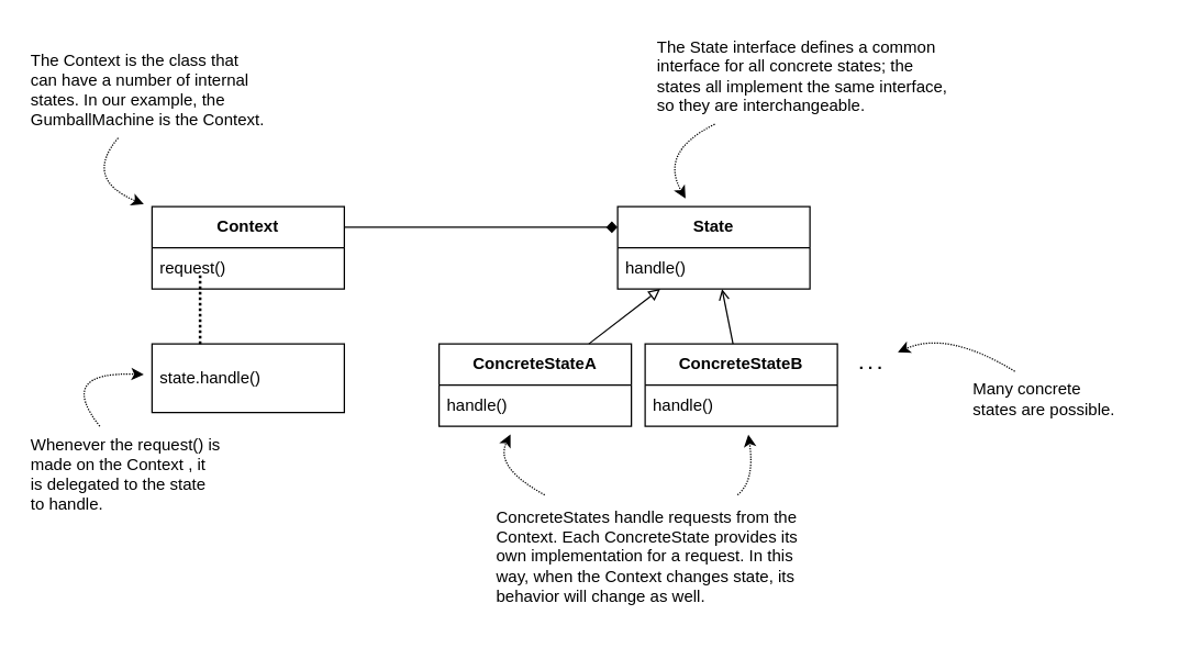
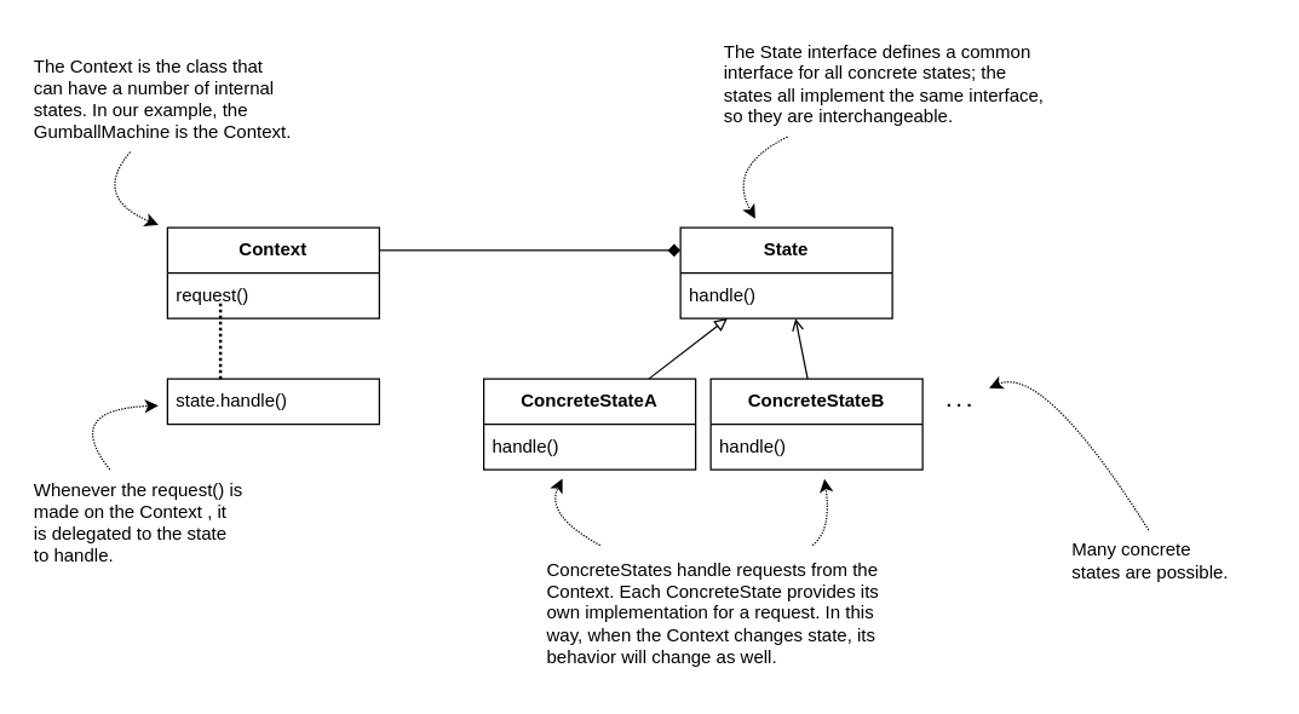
- <mxCell id="12" value="state.handle()" style="rounded=0;whiteSpace=wrap;html=1;align=left;spacingLeft=4;" vertex="1" parent="1"><mxGeometry x="110" y="250" width="140" height="50" as="geometry" /></mxCell>
+ <mxCell id="12" value="state.handle()" style="rounded=0;whiteSpace=wrap;html=1;align=left;spacingLeft=4;" vertex="1" parent="1"><mxGeometry x="110" y="250" width="140" height="30" as="geometry" /></mxCell>
- <mxCell id="20" value="&lt;div&gt;Many concrete&lt;/div&gt;&lt;div&gt;states are possible.&lt;/div&gt;" style="text;html=1;align=left;verticalAlign=middle;resizable=0;points=[];autosize=1;strokeColor=none;fillColor=none;" vertex="1" parent="1"><mxGeometry x="706" y="270" width="130" height="40" as="geometry" /></mxCell>
+ <mxCell id="20" value="&lt;div&gt;Many concrete&lt;/div&gt;&lt;div&gt;states are possible.&lt;/div&gt;" style="text;html=1;align=left;verticalAlign=middle;resizable=0;points=[];autosize=1;strokeColor=none;fillColor=none;" vertex="1" parent="1"><mxGeometry x="706" y="350" width="130" height="40" as="geometry" /></mxCell>
